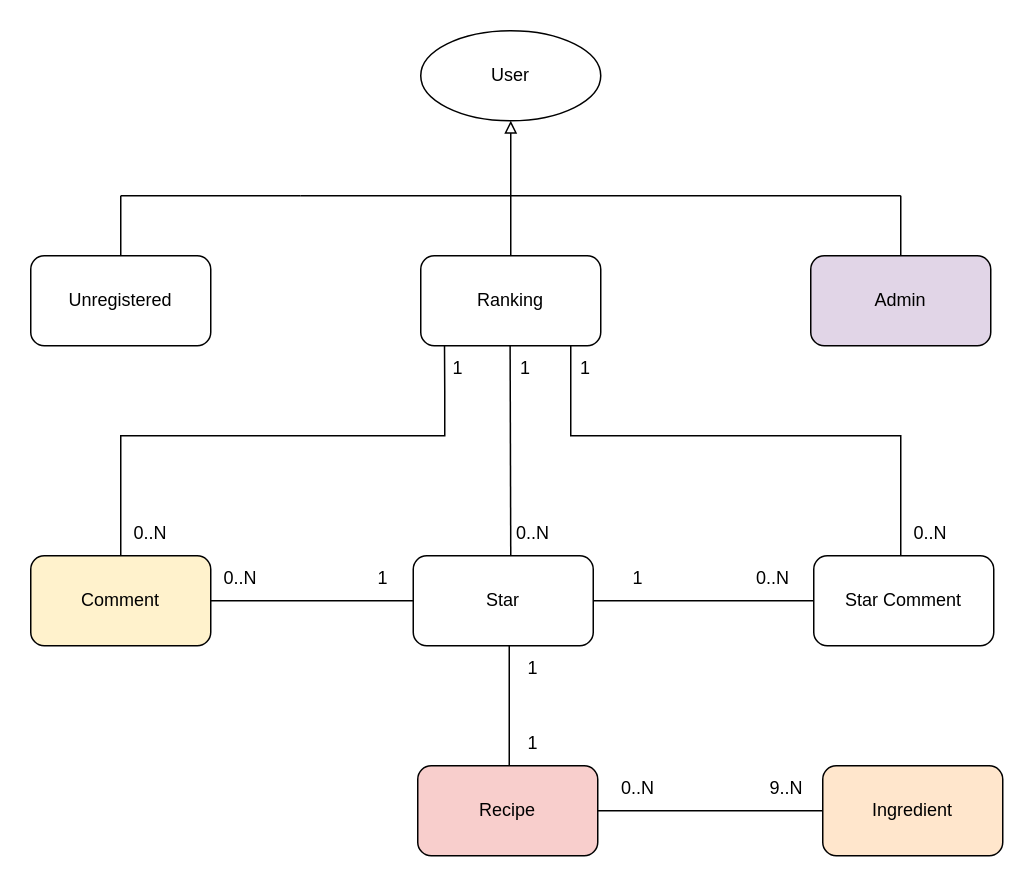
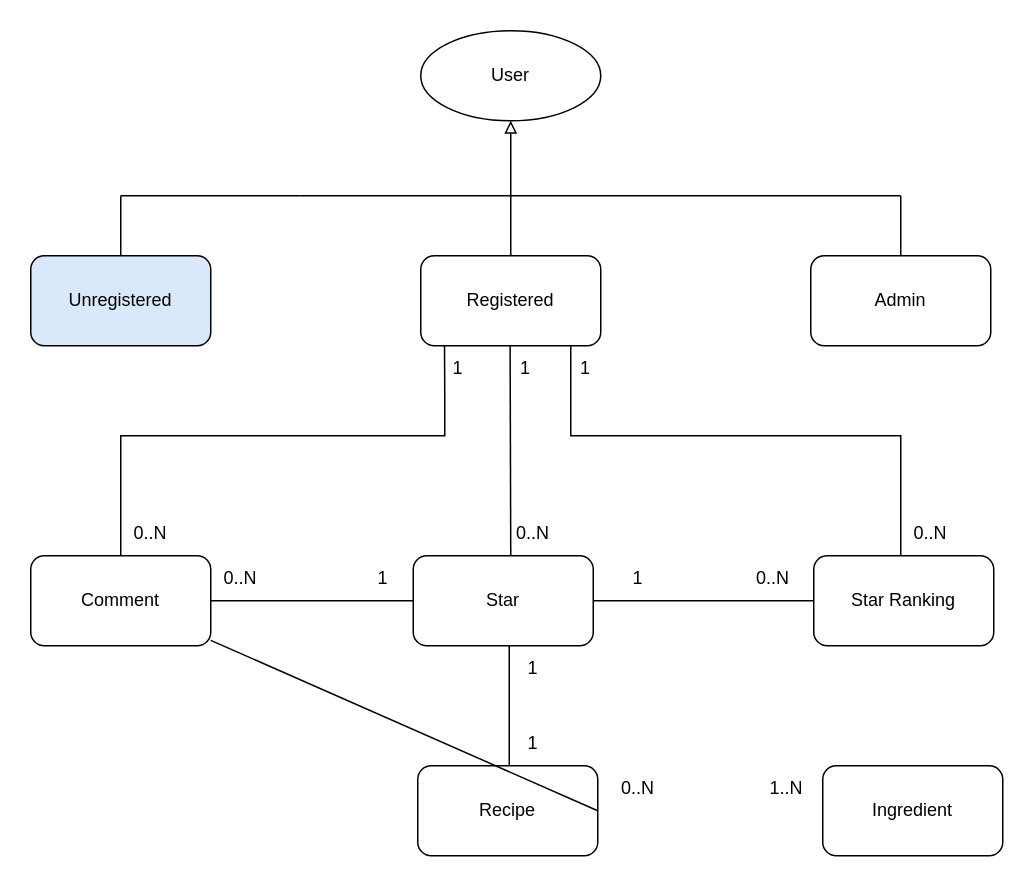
- <mxCell id="13" value="Unregistered" style="rounded=1;whiteSpace=wrap;html=1;" parent="1" vertex="1"><mxGeometry x="20" y="170" width="120" height="60" as="geometry" /></mxCell>
+ <mxCell id="13" value="Unregistered" style="rounded=1;whiteSpace=wrap;html=1;fillColor=#dae8fc;" parent="1" vertex="1"><mxGeometry x="20" y="170" width="120" height="60" as="geometry" /></mxCell>
- <mxCell id="5" value="Ranking" style="rounded=1;whiteSpace=wrap;html=1;" parent="1" vertex="1"><mxGeometry x="280" y="170" width="120" height="60" as="geometry" /></mxCell>
+ <mxCell id="5" value="Registered" style="rounded=1;whiteSpace=wrap;html=1;" parent="1" vertex="1"><mxGeometry x="280" y="170" width="120" height="60" as="geometry" /></mxCell>
- <mxCell id="11" value="Admin" style="rounded=1;whiteSpace=wrap;html=1;fillColor=#e1d5e7;" parent="1" vertex="1"><mxGeometry x="540" y="170" width="120" height="60" as="geometry" /></mxCell>
+ <mxCell id="11" value="Admin" style="rounded=1;whiteSpace=wrap;html=1;" parent="1" vertex="1"><mxGeometry x="540" y="170" width="120" height="60" as="geometry" /></mxCell>
- <mxCell id="24" value="Comment" style="rounded=1;whiteSpace=wrap;html=1;fillColor=#fff2cc;" parent="1" vertex="1"><mxGeometry x="20" y="370" width="120" height="60" as="geometry" /></mxCell>
+ <mxCell id="24" value="Comment" style="rounded=1;whiteSpace=wrap;html=1;" parent="1" vertex="1"><mxGeometry x="20" y="370" width="120" height="60" as="geometry" /></mxCell>
- <mxCell id="6" value="Star Comment" style="rounded=1;whiteSpace=wrap;html=1;" parent="1" vertex="1"><mxGeometry x="542" y="370" width="120" height="60" as="geometry" /></mxCell>
+ <mxCell id="6" value="Star Ranking" style="rounded=1;whiteSpace=wrap;html=1;" parent="1" vertex="1"><mxGeometry x="542" y="370" width="120" height="60" as="geometry" /></mxCell>
- <mxCell id="30" value="9..N" style="text;html=1;strokeColor=none;fillColor=none;align=center;verticalAlign=middle;whiteSpace=wrap;rounded=0;" parent="1" vertex="1"><mxGeometry x="494" y="510" width="60" height="30" as="geometry" /></mxCell>
+ <mxCell id="30" value="1..N" style="text;html=1;strokeColor=none;fillColor=none;align=center;verticalAlign=middle;whiteSpace=wrap;rounded=0;" parent="1" vertex="1"><mxGeometry x="494" y="510" width="60" height="30" as="geometry" /></mxCell>
- <mxCell id="3" value="Recipe" style="rounded=1;whiteSpace=wrap;html=1;fillColor=#f8cecc;" parent="1" vertex="1"><mxGeometry x="278" y="510" width="120" height="60" as="geometry" /></mxCell>
+ <mxCell id="3" value="Recipe" style="rounded=1;whiteSpace=wrap;html=1;" parent="1" vertex="1"><mxGeometry x="278" y="510" width="120" height="60" as="geometry" /></mxCell>
- <mxCell id="29" value="" style="endArrow=none;html=1;rounded=0;exitX=1;exitY=0.5;exitDx=0;exitDy=0;entryX=0;entryY=0.5;entryDx=0;entryDy=0;" parent="1" source="3" target="4" edge="1"><mxGeometry width="50" height="50" relative="1" as="geometry"><mxPoint x="460.58" y="530" as="sourcePoint" /><mxPoint x="460.87" y="620" as="targetPoint" /></mxGeometry></mxCell>
+ <mxCell id="29" value="" style="endArrow=none;html=1;rounded=0;exitX=1;exitY=0.5;exitDx=0;exitDy=0;" parent="1" source="3" target="24" edge="1"><mxGeometry width="50" height="50" relative="1" as="geometry"><mxPoint x="460.58" y="530" as="sourcePoint" /><mxPoint x="460.87" y="620" as="targetPoint" /></mxGeometry></mxCell>
- <mxCell id="4" value="Ingredient" style="rounded=1;whiteSpace=wrap;html=1;fillColor=#ffe6cc;" parent="1" vertex="1"><mxGeometry x="548" y="510" width="120" height="60" as="geometry" /></mxCell>
+ <mxCell id="4" value="Ingredient" style="rounded=1;whiteSpace=wrap;html=1;" parent="1" vertex="1"><mxGeometry x="548" y="510" width="120" height="60" as="geometry" /></mxCell>
